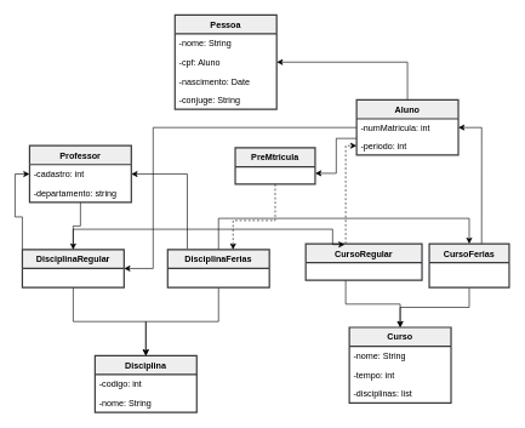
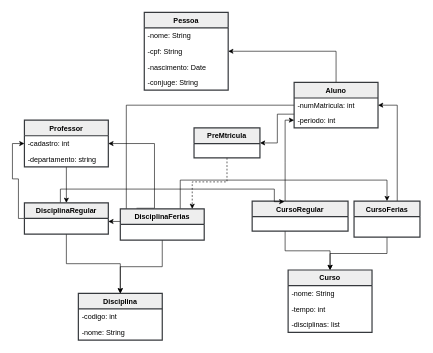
- <mxCell id="21" value="-cpf: Aluno" style="text;strokeColor=none;fillColor=none;align=left;verticalAlign=top;spacingLeft=4;spacingRight=4;overflow=hidden;rotatable=0;points=[[0,0.5],[1,0.5]];portConstraint=eastwest;" vertex="1" parent="19"><mxGeometry y="52" width="140" height="26" as="geometry" /></mxCell>
+ <mxCell id="21" value="-cpf: String" style="text;strokeColor=none;fillColor=none;align=left;verticalAlign=top;spacingLeft=4;spacingRight=4;overflow=hidden;rotatable=0;points=[[0,0.5],[1,0.5]];portConstraint=eastwest;" vertex="1" parent="19"><mxGeometry y="52" width="140" height="26" as="geometry" /></mxCell>
- <mxCell id="39" value="PreMtricula" style="swimlane;fontStyle=1;childLayout=stackLayout;horizontal=1;startSize=26;horizontalStack=0;resizeParent=1;resizeParentMax=0;resizeLast=0;collapsible=1;marginBottom=0;strokeWidth=2;perimeterSpacing=0;shadow=0;rounded=0;comic=0;glass=0;labelBackgroundColor=none;fillColor=#eeeeee;strokeColor=#36393d;" vertex="1" parent="1"><mxGeometry x="323" y="203" width="110" height="50" as="geometry"><mxRectangle x="40" y="80" width="80" height="26" as="alternateBounds" /></mxGeometry></mxCell>
+ <mxCell id="39" value="PreMtricula" style="swimlane;fontStyle=1;childLayout=stackLayout;horizontal=1;startSize=26;horizontalStack=0;resizeParent=1;resizeParentMax=0;resizeLast=0;collapsible=1;marginBottom=0;strokeWidth=2;perimeterSpacing=0;shadow=0;rounded=0;comic=0;glass=0;labelBackgroundColor=none;fillColor=#eeeeee;strokeColor=#36393d;" vertex="1" parent="1"><mxGeometry x="323" y="213" width="110" height="50" as="geometry"><mxRectangle x="40" y="80" width="80" height="26" as="alternateBounds" /></mxGeometry></mxCell>
- <mxCell id="28" value="" style="edgeStyle=orthogonalEdgeStyle;rounded=0;orthogonalLoop=1;jettySize=auto;html=1;dashed=1;" edge="1" parent="1" source="29" target="11"><mxGeometry relative="1" as="geometry"><Array as="points"><mxPoint x="475" y="270" /><mxPoint x="475" y="270" /></Array></mxGeometry></mxCell>
+ <mxCell id="28" value="" style="edgeStyle=orthogonalEdgeStyle;rounded=0;orthogonalLoop=1;jettySize=auto;html=1;" edge="1" parent="1" source="29" target="11"><mxGeometry relative="1" as="geometry"><Array as="points"><mxPoint x="475" y="270" /><mxPoint x="475" y="270" /></Array></mxGeometry></mxCell>
- <mxCell id="37" value="DisciplinaRegular" style="swimlane;fontStyle=1;childLayout=stackLayout;horizontal=1;startSize=26;horizontalStack=0;resizeParent=1;resizeParentMax=0;resizeLast=0;collapsible=1;marginBottom=0;strokeWidth=2;perimeterSpacing=0;shadow=0;rounded=0;comic=0;glass=0;labelBackgroundColor=none;fillColor=#eeeeee;strokeColor=#36393d;" vertex="1" parent="1"><mxGeometry x="30" y="343" width="140" height="52" as="geometry"><mxRectangle x="40" y="80" width="80" height="26" as="alternateBounds" /></mxGeometry></mxCell>
+ <mxCell id="37" value="DisciplinaRegular" style="swimlane;fontStyle=1;childLayout=stackLayout;horizontal=1;startSize=26;horizontalStack=0;resizeParent=1;resizeParentMax=0;resizeLast=0;collapsible=1;marginBottom=0;strokeWidth=2;perimeterSpacing=0;shadow=0;rounded=0;comic=0;glass=0;labelBackgroundColor=none;fillColor=#eeeeee;strokeColor=#36393d;" vertex="1" parent="1"><mxGeometry x="40" y="338" width="140" height="52" as="geometry"><mxRectangle x="40" y="80" width="80" height="26" as="alternateBounds" /></mxGeometry></mxCell>
- <mxCell id="33" value="DisciplinaFerias" style="swimlane;fontStyle=1;childLayout=stackLayout;horizontal=1;startSize=26;horizontalStack=0;resizeParent=1;resizeParentMax=0;resizeLast=0;collapsible=1;marginBottom=0;strokeWidth=2;perimeterSpacing=0;shadow=0;rounded=0;comic=0;glass=0;labelBackgroundColor=none;fillColor=#eeeeee;strokeColor=#36393d;" vertex="1" parent="1"><mxGeometry x="230" y="343" width="140" height="52" as="geometry"><mxRectangle x="40" y="80" width="80" height="26" as="alternateBounds" /></mxGeometry></mxCell>
+ <mxCell id="33" value="DisciplinaFerias" style="swimlane;fontStyle=1;childLayout=stackLayout;horizontal=1;startSize=26;horizontalStack=0;resizeParent=1;resizeParentMax=0;resizeLast=0;collapsible=1;marginBottom=0;strokeWidth=2;perimeterSpacing=0;shadow=0;rounded=0;comic=0;glass=0;labelBackgroundColor=none;fillColor=#eeeeee;strokeColor=#36393d;" vertex="1" parent="1"><mxGeometry x="200" y="348" width="140" height="52" as="geometry"><mxRectangle x="40" y="80" width="80" height="26" as="alternateBounds" /></mxGeometry></mxCell>
